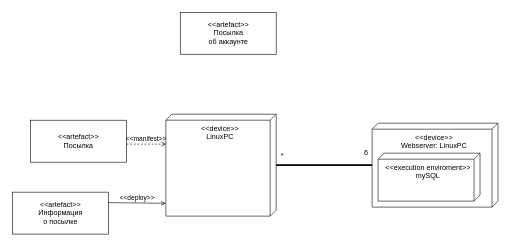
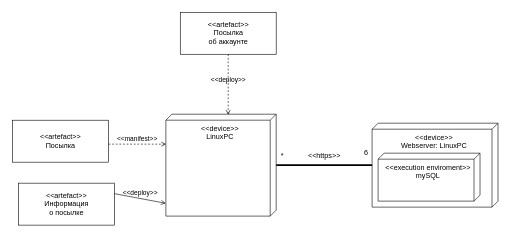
+ <mxCell id="14" value="&amp;lt;&amp;lt;deploy&amp;gt;&amp;gt;" style="html=1;verticalAlign=bottom;labelBackgroundColor=none;endArrow=open;endFill=0;dashed=1;rounded=0;exitX=0.5;exitY=1;exitDx=0;exitDy=0;entryX=0.006;entryY=0.435;entryDx=0;entryDy=0;entryPerimeter=0;" edge="1" parent="1" source="13" target="2"><mxGeometry width="160" relative="1" as="geometry"><mxPoint x="190" y="347.5" as="sourcePoint" /><mxPoint x="285.816" y="348.58" as="targetPoint" /></mxGeometry></mxCell>
- <mxCell id="4" value="&amp;lt;&amp;lt;artefact&amp;gt;&amp;gt;&lt;br&gt;Посылка" style="text;html=1;align=center;verticalAlign=middle;dashed=0;fillColor=#ffffff;strokeColor=#000000;" parent="1" vertex="1"><mxGeometry x="50" y="200" width="160" height="70" as="geometry" /></mxCell>
+ <mxCell id="4" value="&amp;lt;&amp;lt;artefact&amp;gt;&amp;gt;&lt;br&gt;Посылка" style="text;html=1;align=center;verticalAlign=middle;dashed=0;fillColor=#ffffff;strokeColor=#000000;" parent="1" vertex="1"><mxGeometry x="20" y="200" width="160" height="70" as="geometry" /></mxCell>
+ <mxCell id="12" value="&amp;lt;&amp;lt;https&amp;gt;&amp;gt;" style="text;html=1;align=center;verticalAlign=middle;resizable=0;points=[];autosize=1;strokeColor=none;fillColor=none;" vertex="1" parent="1"><mxGeometry x="500" y="245" width="80" height="30" as="geometry" /></mxCell>
- <mxCell id="3" value="&amp;lt;&amp;lt;artefact&amp;gt;&amp;gt;&lt;b&gt;&lt;br&gt;&lt;/b&gt;Информация&lt;br&gt;о посылке" style="text;html=1;align=center;verticalAlign=middle;dashed=0;fillColor=#ffffff;strokeColor=#000000;" parent="1" vertex="1"><mxGeometry x="20" y="320" width="160" height="70" as="geometry" /></mxCell>
+ <mxCell id="3" value="&amp;lt;&amp;lt;artefact&amp;gt;&amp;gt;&lt;b&gt;&lt;br&gt;&lt;/b&gt;Информация&lt;br&gt;о посылке" style="text;html=1;align=center;verticalAlign=middle;dashed=0;fillColor=#ffffff;strokeColor=#000000;" parent="1" vertex="1"><mxGeometry x="30" y="305" width="160" height="70" as="geometry" /></mxCell>
